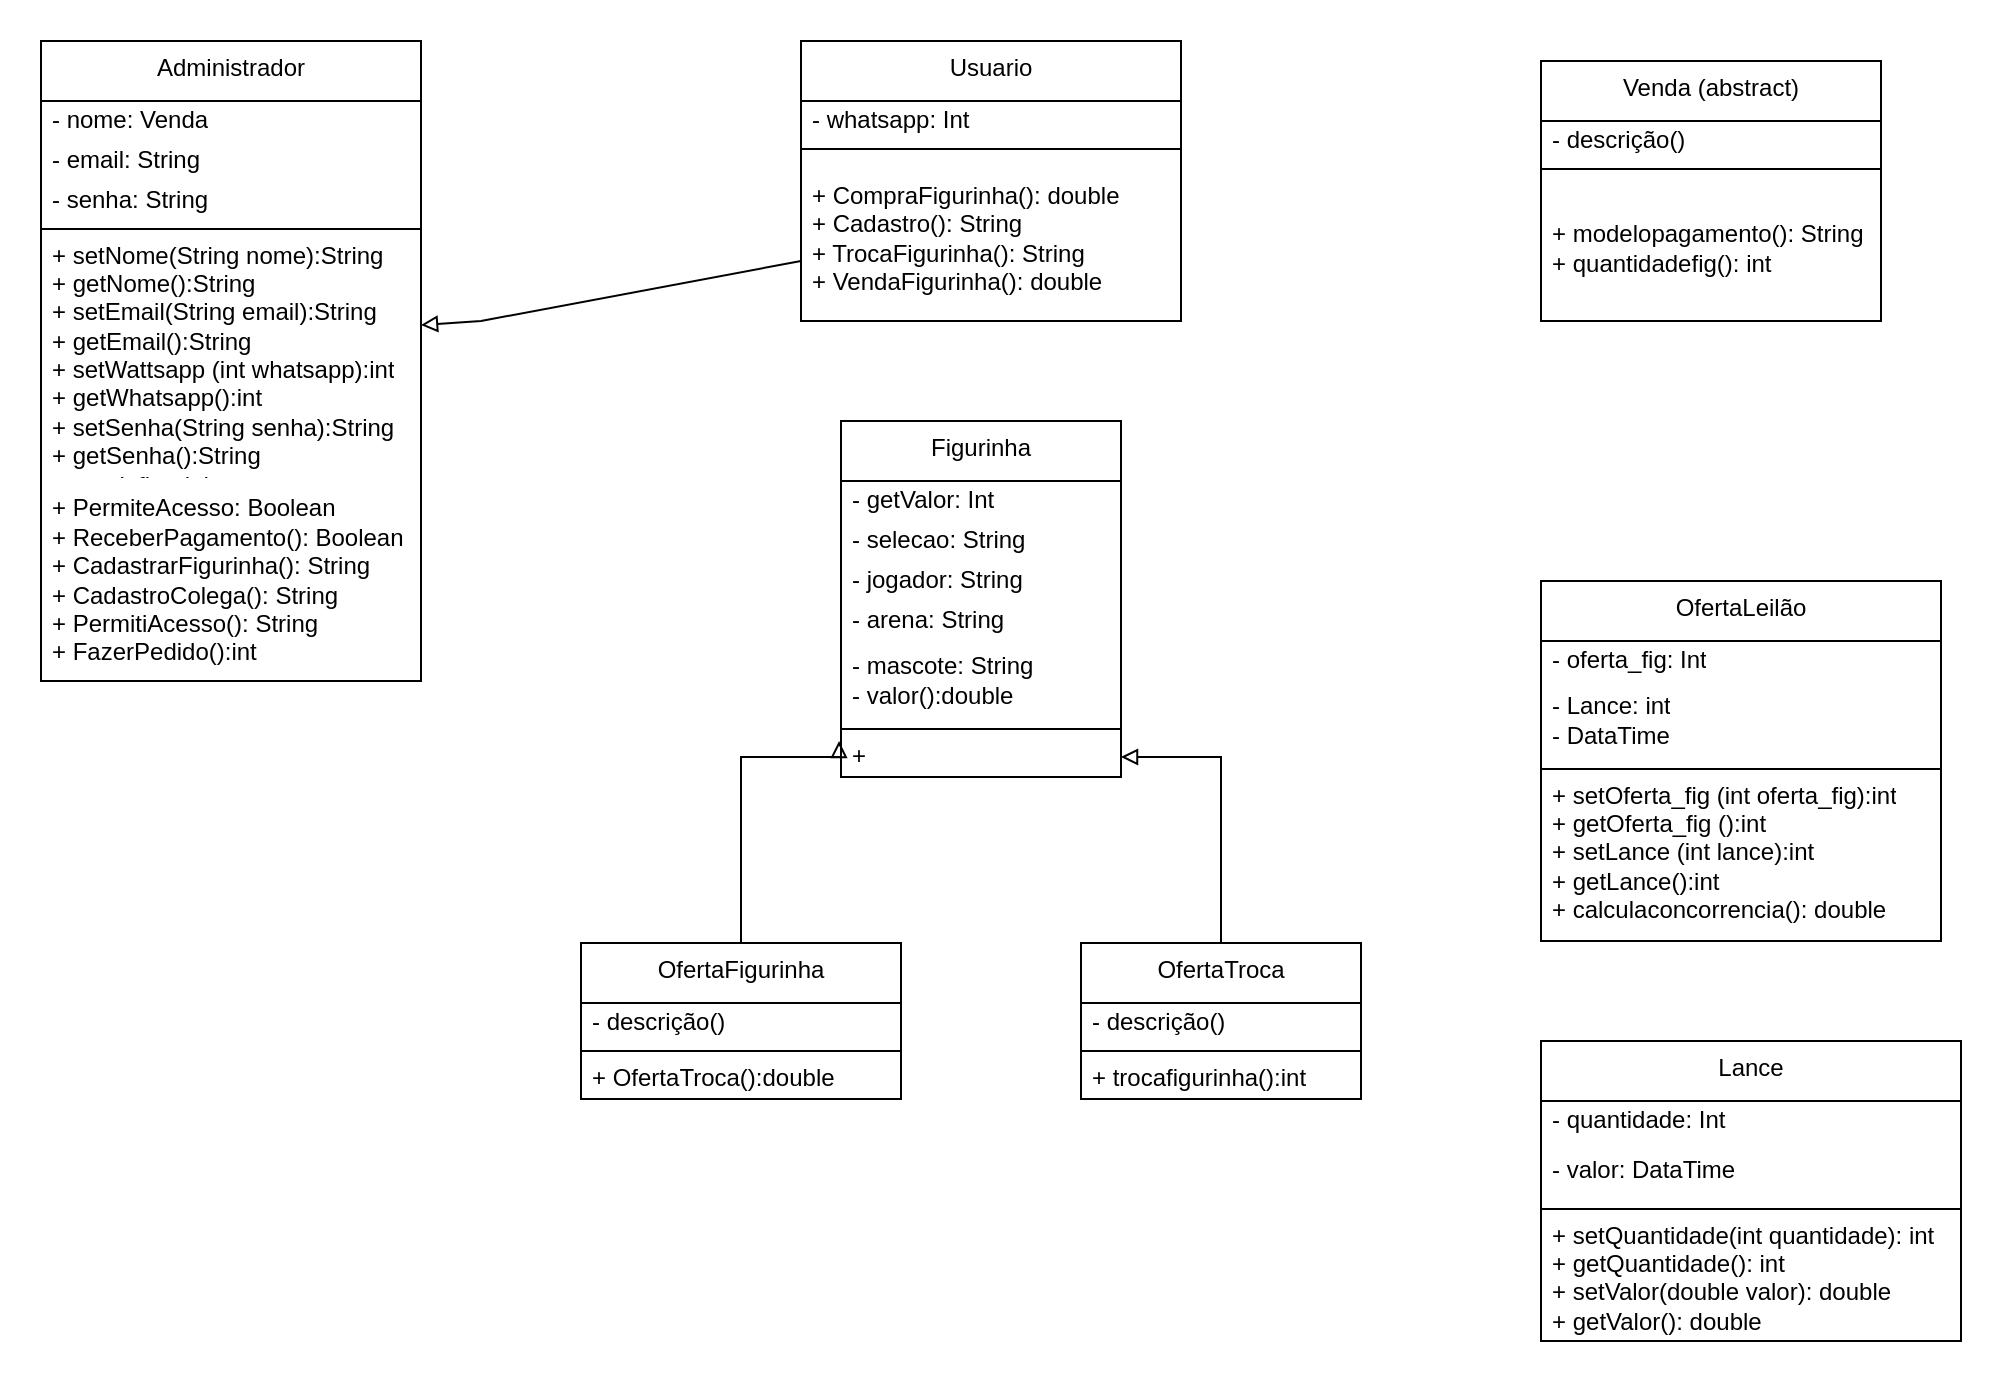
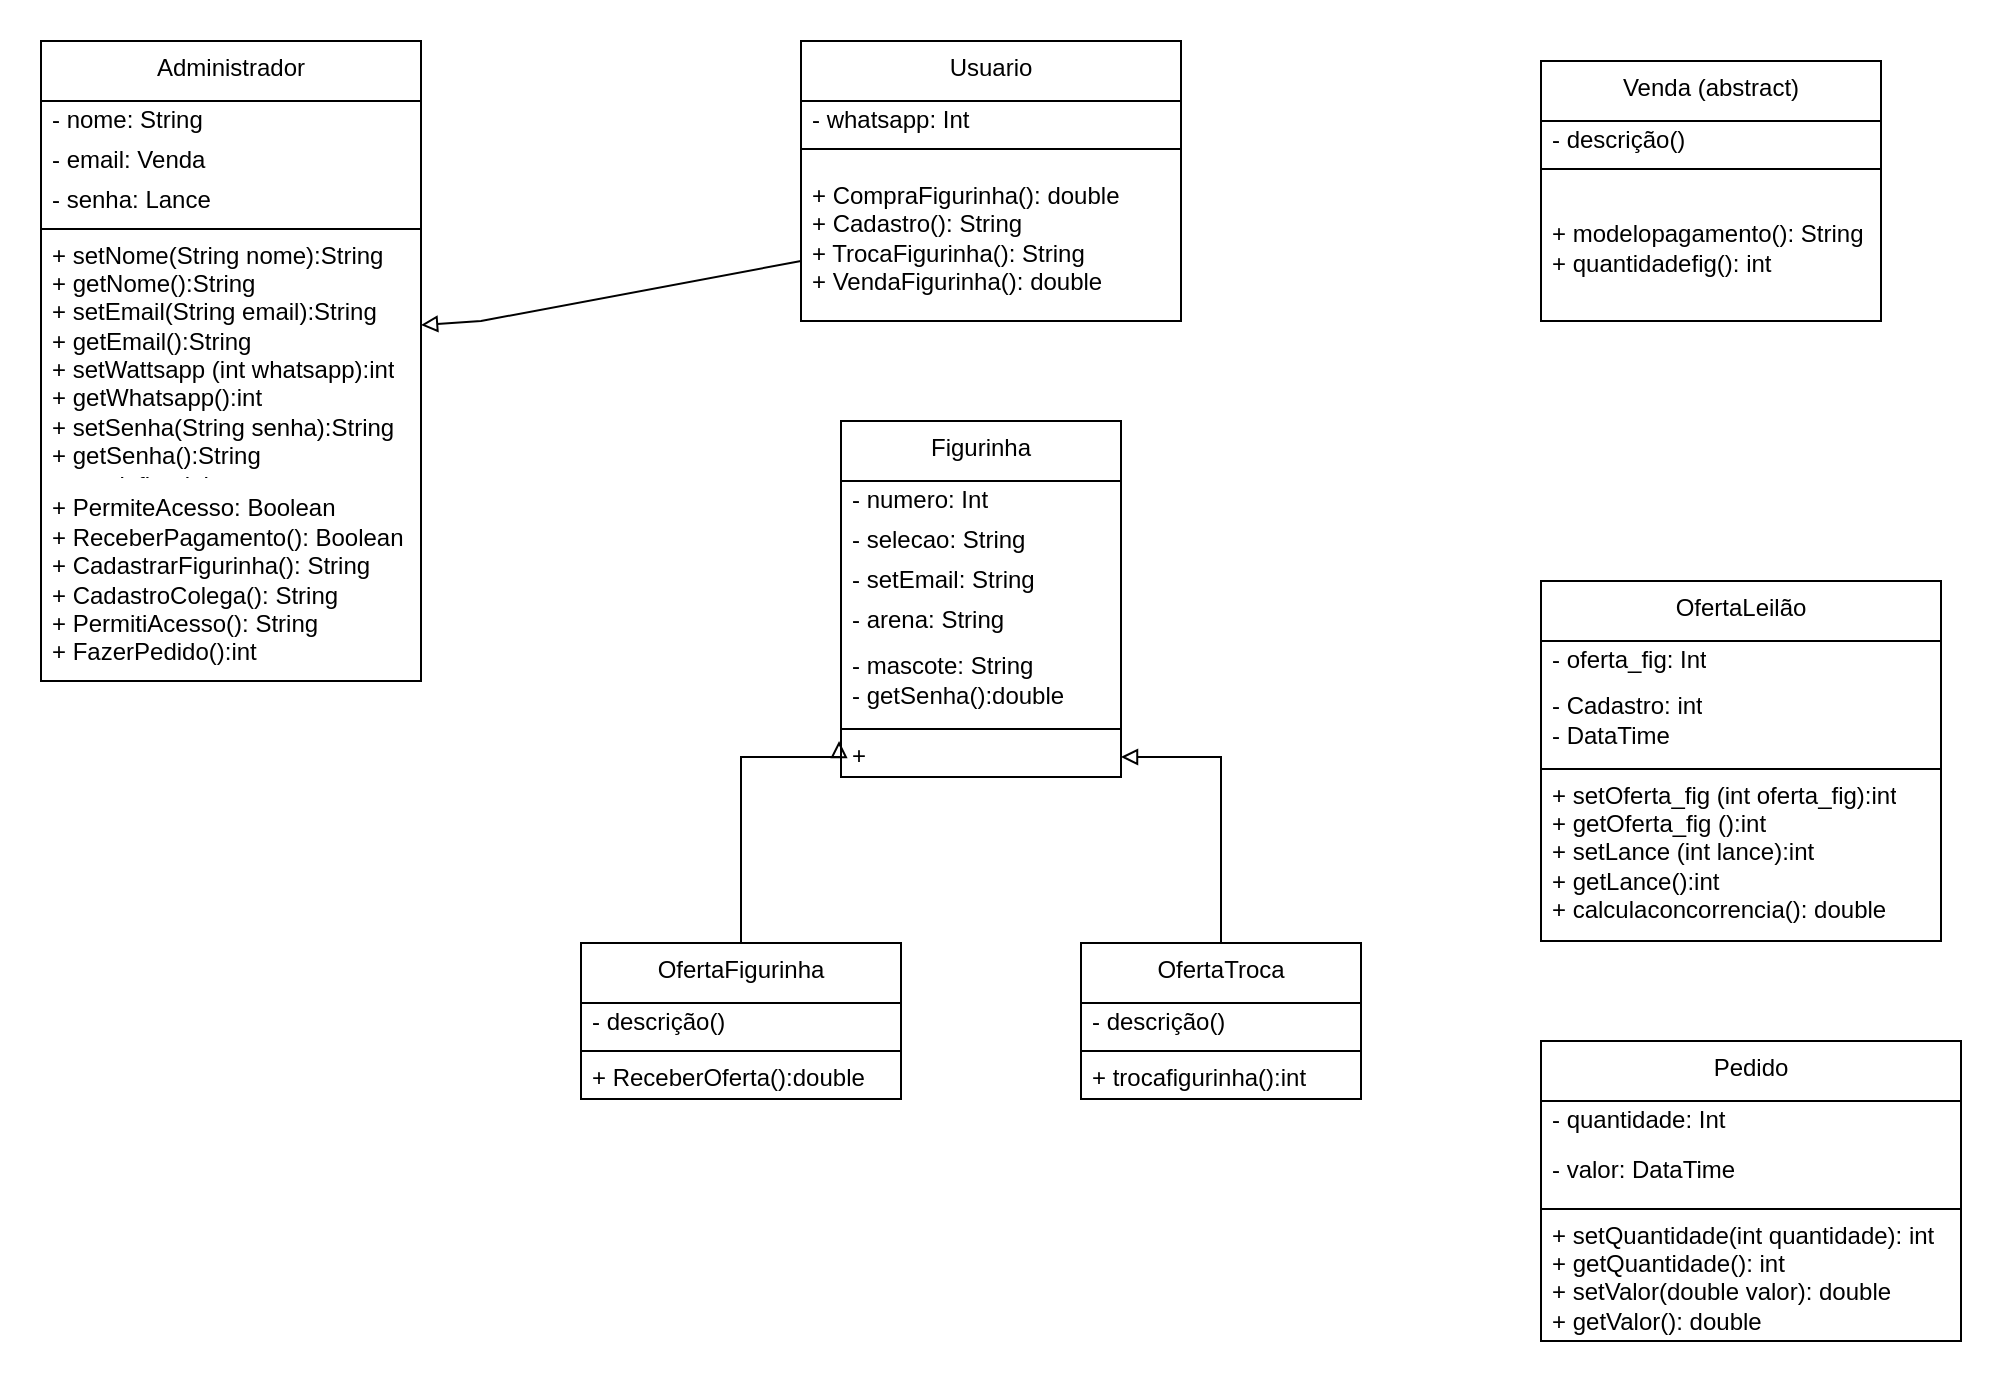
- <mxCell id="24" value="&lt;font style=&quot;vertical-align: inherit;&quot;&gt;&lt;font style=&quot;vertical-align: inherit;&quot;&gt;- nome: Venda&lt;/font&gt;&lt;/font&gt;" style="text;html=1;strokeColor=none;fillColor=none;align=left;verticalAlign=middle;spacingLeft=4;spacingRight=4;overflow=hidden;rotatable=0;points=[[0,0.5],[1,0.5]];portConstraint=eastwest;" vertex="1" parent="23"><mxGeometry y="30" width="190" height="20" as="geometry" /></mxCell>
+ <mxCell id="24" value="&lt;font style=&quot;vertical-align: inherit;&quot;&gt;&lt;font style=&quot;vertical-align: inherit;&quot;&gt;- nome: String&lt;/font&gt;&lt;/font&gt;" style="text;html=1;strokeColor=none;fillColor=none;align=left;verticalAlign=middle;spacingLeft=4;spacingRight=4;overflow=hidden;rotatable=0;points=[[0,0.5],[1,0.5]];portConstraint=eastwest;" vertex="1" parent="23"><mxGeometry y="30" width="190" height="20" as="geometry" /></mxCell>
- <mxCell id="25" value="&lt;font style=&quot;vertical-align: inherit;&quot;&gt;&lt;font style=&quot;vertical-align: inherit;&quot;&gt;- email: String&lt;/font&gt;&lt;/font&gt;" style="text;html=1;strokeColor=none;fillColor=none;align=left;verticalAlign=middle;spacingLeft=4;spacingRight=4;overflow=hidden;rotatable=0;points=[[0,0.5],[1,0.5]];portConstraint=eastwest;" vertex="1" parent="23"><mxGeometry y="50" width="190" height="20" as="geometry" /></mxCell>
+ <mxCell id="25" value="&lt;font style=&quot;vertical-align: inherit;&quot;&gt;&lt;font style=&quot;vertical-align: inherit;&quot;&gt;- email: Venda&lt;/font&gt;&lt;/font&gt;" style="text;html=1;strokeColor=none;fillColor=none;align=left;verticalAlign=middle;spacingLeft=4;spacingRight=4;overflow=hidden;rotatable=0;points=[[0,0.5],[1,0.5]];portConstraint=eastwest;" vertex="1" parent="23"><mxGeometry y="50" width="190" height="20" as="geometry" /></mxCell>
- <mxCell id="26" value="&lt;font style=&quot;vertical-align: inherit;&quot;&gt;&lt;font style=&quot;vertical-align: inherit;&quot;&gt;&lt;font style=&quot;vertical-align: inherit;&quot;&gt;&lt;font style=&quot;vertical-align: inherit;&quot;&gt;- senha: String&lt;/font&gt;&lt;/font&gt;&lt;/font&gt;&lt;/font&gt;" style="text;html=1;strokeColor=none;fillColor=none;align=left;verticalAlign=middle;spacingLeft=4;spacingRight=4;overflow=hidden;rotatable=0;points=[[0,0.5],[1,0.5]];portConstraint=eastwest;" vertex="1" parent="23"><mxGeometry y="70" width="190" height="20" as="geometry" /></mxCell>
+ <mxCell id="26" value="&lt;font style=&quot;vertical-align: inherit;&quot;&gt;&lt;font style=&quot;vertical-align: inherit;&quot;&gt;&lt;font style=&quot;vertical-align: inherit;&quot;&gt;&lt;font style=&quot;vertical-align: inherit;&quot;&gt;- senha: Lance&lt;/font&gt;&lt;/font&gt;&lt;/font&gt;&lt;/font&gt;" style="text;html=1;strokeColor=none;fillColor=none;align=left;verticalAlign=middle;spacingLeft=4;spacingRight=4;overflow=hidden;rotatable=0;points=[[0,0.5],[1,0.5]];portConstraint=eastwest;" vertex="1" parent="23"><mxGeometry y="70" width="190" height="20" as="geometry" /></mxCell>
- <mxCell id="12" value="&lt;font style=&quot;vertical-align: inherit;&quot;&gt;&lt;font style=&quot;vertical-align: inherit;&quot;&gt;&lt;font style=&quot;vertical-align: inherit;&quot;&gt;&lt;font style=&quot;vertical-align: inherit;&quot;&gt;- getValor: Int&lt;/font&gt;&lt;/font&gt;&lt;/font&gt;&lt;/font&gt;" style="text;html=1;strokeColor=none;fillColor=none;align=left;verticalAlign=middle;spacingLeft=4;spacingRight=4;overflow=hidden;rotatable=0;points=[[0,0.5],[1,0.5]];portConstraint=eastwest;" vertex="1" parent="11"><mxGeometry y="30" width="140" height="20" as="geometry" /></mxCell>
+ <mxCell id="12" value="&lt;font style=&quot;vertical-align: inherit;&quot;&gt;&lt;font style=&quot;vertical-align: inherit;&quot;&gt;&lt;font style=&quot;vertical-align: inherit;&quot;&gt;&lt;font style=&quot;vertical-align: inherit;&quot;&gt;- numero: Int&lt;/font&gt;&lt;/font&gt;&lt;/font&gt;&lt;/font&gt;" style="text;html=1;strokeColor=none;fillColor=none;align=left;verticalAlign=middle;spacingLeft=4;spacingRight=4;overflow=hidden;rotatable=0;points=[[0,0.5],[1,0.5]];portConstraint=eastwest;" vertex="1" parent="11"><mxGeometry y="30" width="140" height="20" as="geometry" /></mxCell>
- <mxCell id="14" value="&lt;font style=&quot;vertical-align: inherit;&quot;&gt;&lt;font style=&quot;vertical-align: inherit;&quot;&gt;&lt;font style=&quot;vertical-align: inherit;&quot;&gt;&lt;font style=&quot;vertical-align: inherit;&quot;&gt;&lt;font style=&quot;vertical-align: inherit;&quot;&gt;&lt;font style=&quot;vertical-align: inherit;&quot;&gt;- jogador: String&lt;/font&gt;&lt;/font&gt;&lt;/font&gt;&lt;/font&gt;&lt;/font&gt;&lt;/font&gt;" style="text;html=1;strokeColor=none;fillColor=none;align=left;verticalAlign=middle;spacingLeft=4;spacingRight=4;overflow=hidden;rotatable=0;points=[[0,0.5],[1,0.5]];portConstraint=eastwest;" vertex="1" parent="11"><mxGeometry y="70" width="140" height="20" as="geometry" /></mxCell>
+ <mxCell id="14" value="&lt;font style=&quot;vertical-align: inherit;&quot;&gt;&lt;font style=&quot;vertical-align: inherit;&quot;&gt;&lt;font style=&quot;vertical-align: inherit;&quot;&gt;&lt;font style=&quot;vertical-align: inherit;&quot;&gt;&lt;font style=&quot;vertical-align: inherit;&quot;&gt;&lt;font style=&quot;vertical-align: inherit;&quot;&gt;- setEmail: String&lt;/font&gt;&lt;/font&gt;&lt;/font&gt;&lt;/font&gt;&lt;/font&gt;&lt;/font&gt;" style="text;html=1;strokeColor=none;fillColor=none;align=left;verticalAlign=middle;spacingLeft=4;spacingRight=4;overflow=hidden;rotatable=0;points=[[0,0.5],[1,0.5]];portConstraint=eastwest;" vertex="1" parent="11"><mxGeometry y="70" width="140" height="20" as="geometry" /></mxCell>
- <mxCell id="16" value="&lt;font style=&quot;vertical-align: inherit;&quot;&gt;&lt;font style=&quot;vertical-align: inherit;&quot;&gt;&lt;font style=&quot;vertical-align: inherit;&quot;&gt;&lt;font style=&quot;vertical-align: inherit;&quot;&gt;&lt;font style=&quot;vertical-align: inherit;&quot;&gt;&lt;font style=&quot;vertical-align: inherit;&quot;&gt;&lt;font style=&quot;vertical-align: inherit;&quot;&gt;&lt;font style=&quot;vertical-align: inherit;&quot;&gt;- mascote: String&lt;br&gt;- valor():double&lt;br&gt;&lt;/font&gt;&lt;/font&gt;&lt;/font&gt;&lt;/font&gt;&lt;/font&gt;&lt;/font&gt;&lt;/font&gt;&lt;/font&gt;" style="text;html=1;strokeColor=none;fillColor=none;align=left;verticalAlign=middle;spacingLeft=4;spacingRight=4;overflow=hidden;rotatable=0;points=[[0,0.5],[1,0.5]];portConstraint=eastwest;" vertex="1" parent="11"><mxGeometry y="110" width="140" height="40" as="geometry" /></mxCell>
+ <mxCell id="16" value="&lt;font style=&quot;vertical-align: inherit;&quot;&gt;&lt;font style=&quot;vertical-align: inherit;&quot;&gt;&lt;font style=&quot;vertical-align: inherit;&quot;&gt;&lt;font style=&quot;vertical-align: inherit;&quot;&gt;&lt;font style=&quot;vertical-align: inherit;&quot;&gt;&lt;font style=&quot;vertical-align: inherit;&quot;&gt;&lt;font style=&quot;vertical-align: inherit;&quot;&gt;&lt;font style=&quot;vertical-align: inherit;&quot;&gt;- mascote: String&lt;br&gt;- getSenha():double&lt;br&gt;&lt;/font&gt;&lt;/font&gt;&lt;/font&gt;&lt;/font&gt;&lt;/font&gt;&lt;/font&gt;&lt;/font&gt;&lt;/font&gt;" style="text;html=1;strokeColor=none;fillColor=none;align=left;verticalAlign=middle;spacingLeft=4;spacingRight=4;overflow=hidden;rotatable=0;points=[[0,0.5],[1,0.5]];portConstraint=eastwest;" vertex="1" parent="11"><mxGeometry y="110" width="140" height="40" as="geometry" /></mxCell>
- <mxCell id="42" value="- Lance: int&lt;br&gt;- DataTime" style="text;html=1;strokeColor=none;fillColor=none;align=left;verticalAlign=middle;spacingLeft=4;spacingRight=4;overflow=hidden;rotatable=0;points=[[0,0.5],[1,0.5]];portConstraint=eastwest;" vertex="1" parent="40"><mxGeometry y="50" width="200" height="40" as="geometry" /></mxCell>
+ <mxCell id="42" value="- Cadastro: int&lt;br&gt;- DataTime" style="text;html=1;strokeColor=none;fillColor=none;align=left;verticalAlign=middle;spacingLeft=4;spacingRight=4;overflow=hidden;rotatable=0;points=[[0,0.5],[1,0.5]];portConstraint=eastwest;" vertex="1" parent="40"><mxGeometry y="50" width="200" height="40" as="geometry" /></mxCell>
- <mxCell id="6" value="&lt;font style=&quot;vertical-align: inherit;&quot;&gt;&lt;font style=&quot;vertical-align: inherit;&quot;&gt;Lance&lt;/font&gt;&lt;/font&gt;" style="swimlane;fontStyle=0;align=center;verticalAlign=top;childLayout=stackLayout;horizontal=1;startSize=30;horizontalStack=0;resizeParent=1;resizeParentMax=0;resizeLast=0;collapsible=0;marginBottom=0;html=1;" vertex="1" parent="1"><mxGeometry x="770" y="520" width="210" height="150" as="geometry" /></mxCell>
+ <mxCell id="6" value="&lt;font style=&quot;vertical-align: inherit;&quot;&gt;&lt;font style=&quot;vertical-align: inherit;&quot;&gt;Pedido&lt;/font&gt;&lt;/font&gt;" style="swimlane;fontStyle=0;align=center;verticalAlign=top;childLayout=stackLayout;horizontal=1;startSize=30;horizontalStack=0;resizeParent=1;resizeParentMax=0;resizeLast=0;collapsible=0;marginBottom=0;html=1;" vertex="1" parent="1"><mxGeometry x="770" y="520" width="210" height="150" as="geometry" /></mxCell>
- <mxCell id="34" value="&lt;font style=&quot;vertical-align: inherit;&quot;&gt;&lt;font style=&quot;vertical-align: inherit;&quot;&gt;&lt;font style=&quot;vertical-align: inherit;&quot;&gt;&lt;font style=&quot;vertical-align: inherit;&quot;&gt;&lt;font style=&quot;vertical-align: inherit;&quot;&gt;&lt;font style=&quot;vertical-align: inherit;&quot;&gt;+ OfertaTroca():double&lt;/font&gt;&lt;/font&gt;&lt;/font&gt;&lt;/font&gt;&lt;/font&gt;&lt;/font&gt;" style="text;html=1;strokeColor=none;fillColor=none;align=left;verticalAlign=middle;spacingLeft=4;spacingRight=4;overflow=hidden;rotatable=0;points=[[0,0.5],[1,0.5]];portConstraint=eastwest;" vertex="1" parent="31"><mxGeometry y="58" width="160" height="20" as="geometry" /></mxCell>
+ <mxCell id="34" value="&lt;font style=&quot;vertical-align: inherit;&quot;&gt;&lt;font style=&quot;vertical-align: inherit;&quot;&gt;&lt;font style=&quot;vertical-align: inherit;&quot;&gt;&lt;font style=&quot;vertical-align: inherit;&quot;&gt;&lt;font style=&quot;vertical-align: inherit;&quot;&gt;&lt;font style=&quot;vertical-align: inherit;&quot;&gt;+ ReceberOferta():double&lt;/font&gt;&lt;/font&gt;&lt;/font&gt;&lt;/font&gt;&lt;/font&gt;&lt;/font&gt;" style="text;html=1;strokeColor=none;fillColor=none;align=left;verticalAlign=middle;spacingLeft=4;spacingRight=4;overflow=hidden;rotatable=0;points=[[0,0.5],[1,0.5]];portConstraint=eastwest;" vertex="1" parent="31"><mxGeometry y="58" width="160" height="20" as="geometry" /></mxCell>
